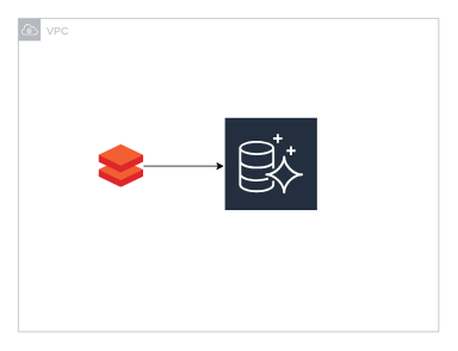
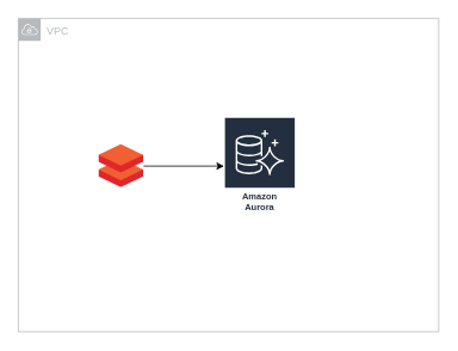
- <mxCell id="7" value="Amazon&#10;Aurora" style="sketch=0;outlineConnect=0;fontColor=#232F3E;gradientColor=none;strokeColor=#ffffff;fillColor=#232F3E;dashed=0;verticalLabelPosition=middle;verticalAlign=bottom;align=center;html=1;whiteSpace=wrap;fontSize=10;fontStyle=1;spacing=3;shape=mxgraph.aws4.productIcon;prIcon=mxgraph.aws4.aurora;" vertex="1" parent="4"><mxGeometry x="250" y="130" width="105" height="110" as="geometry" /></mxCell>
+ <mxCell id="7" value="Amazon&#10;Aurora" style="sketch=0;outlineConnect=0;fontColor=#232F3E;gradientColor=none;strokeColor=#ffffff;fillColor=#232F3E;dashed=0;verticalLabelPosition=middle;verticalAlign=bottom;align=center;html=1;whiteSpace=wrap;fontSize=10;fontStyle=1;spacing=3;shape=mxgraph.aws4.productIcon;prIcon=mxgraph.aws4.aurora;" vertex="1" parent="4"><mxGeometry x="250" y="130" width="80" height="110" as="geometry" /></mxCell>
